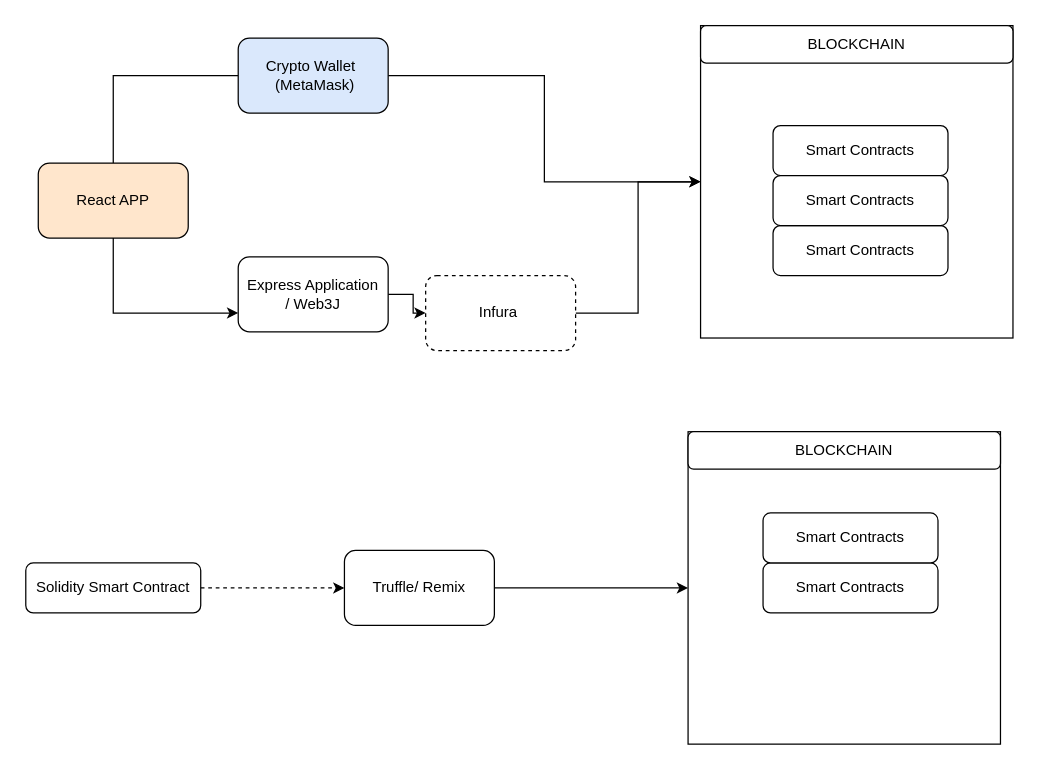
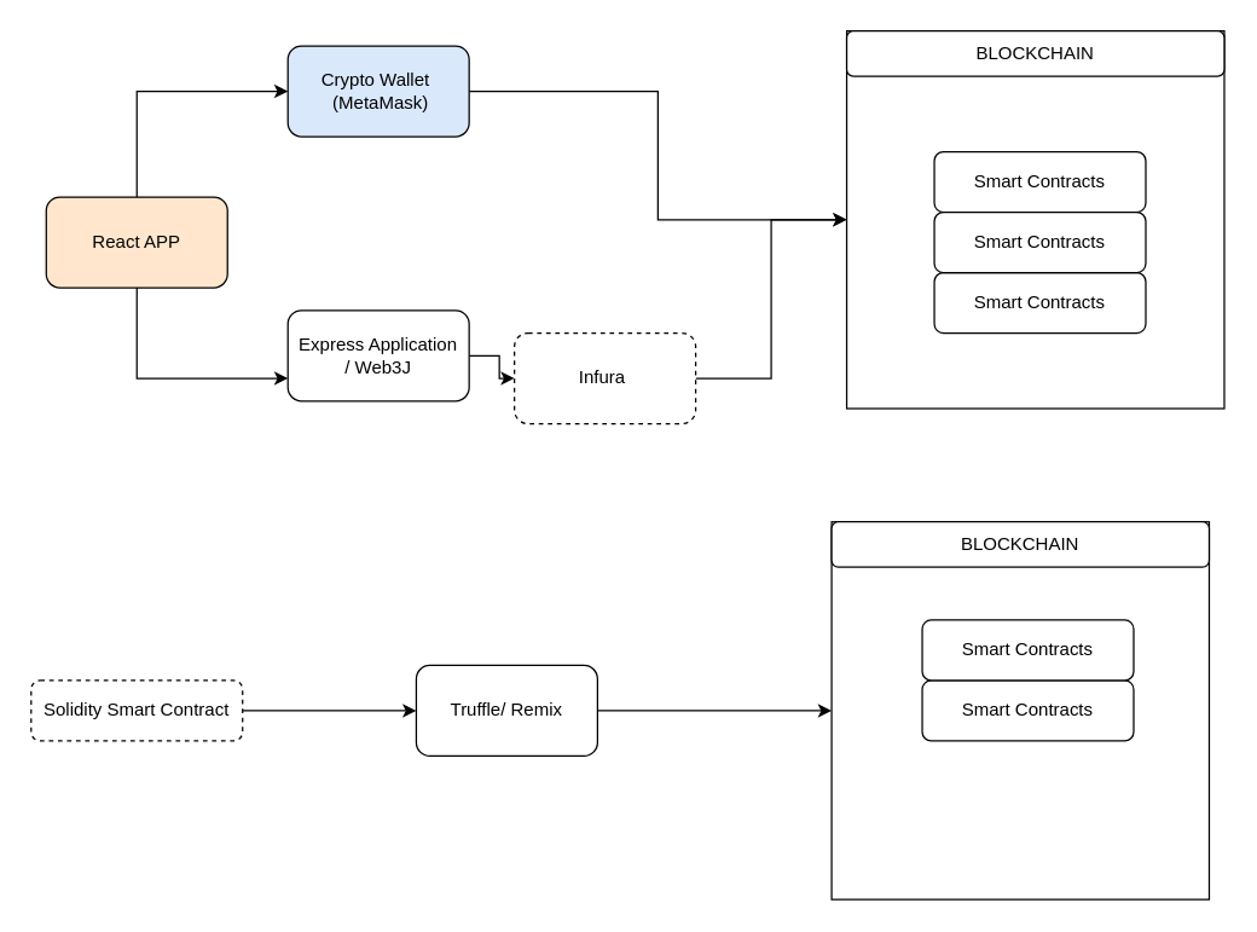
- <mxCell id="2" value="" style="edgeStyle=orthogonalEdgeStyle;rounded=0;orthogonalLoop=1;jettySize=auto;html=1;endArrow=none;" edge="1" parent="1" source="4" target="6"><mxGeometry relative="1" as="geometry"><Array as="points"><mxPoint x="90" y="60" /></Array></mxGeometry></mxCell>
+ <mxCell id="2" value="" style="edgeStyle=orthogonalEdgeStyle;rounded=0;orthogonalLoop=1;jettySize=auto;html=1;" edge="1" parent="1" source="4" target="6"><mxGeometry relative="1" as="geometry"><Array as="points"><mxPoint x="90" y="60" /></Array></mxGeometry></mxCell>
- <mxCell id="17" value="Solidity Smart Contract" style="rounded=1;whiteSpace=wrap;html=1;" vertex="1" parent="1"><mxGeometry x="20" y="450" width="140" height="40" as="geometry" /></mxCell>
+ <mxCell id="17" value="Solidity Smart Contract" style="rounded=1;whiteSpace=wrap;html=1;dashed=1;" vertex="1" parent="1"><mxGeometry x="20" y="450" width="140" height="40" as="geometry" /></mxCell>
- <mxCell id="16" value="" style="edgeStyle=orthogonalEdgeStyle;rounded=0;orthogonalLoop=1;jettySize=auto;html=1;dashed=1;" edge="1" parent="1" source="17" target="19"><mxGeometry relative="1" as="geometry" /></mxCell>
+ <mxCell id="16" value="" style="edgeStyle=orthogonalEdgeStyle;rounded=0;orthogonalLoop=1;jettySize=auto;html=1;" edge="1" parent="1" source="17" target="19"><mxGeometry relative="1" as="geometry" /></mxCell>
